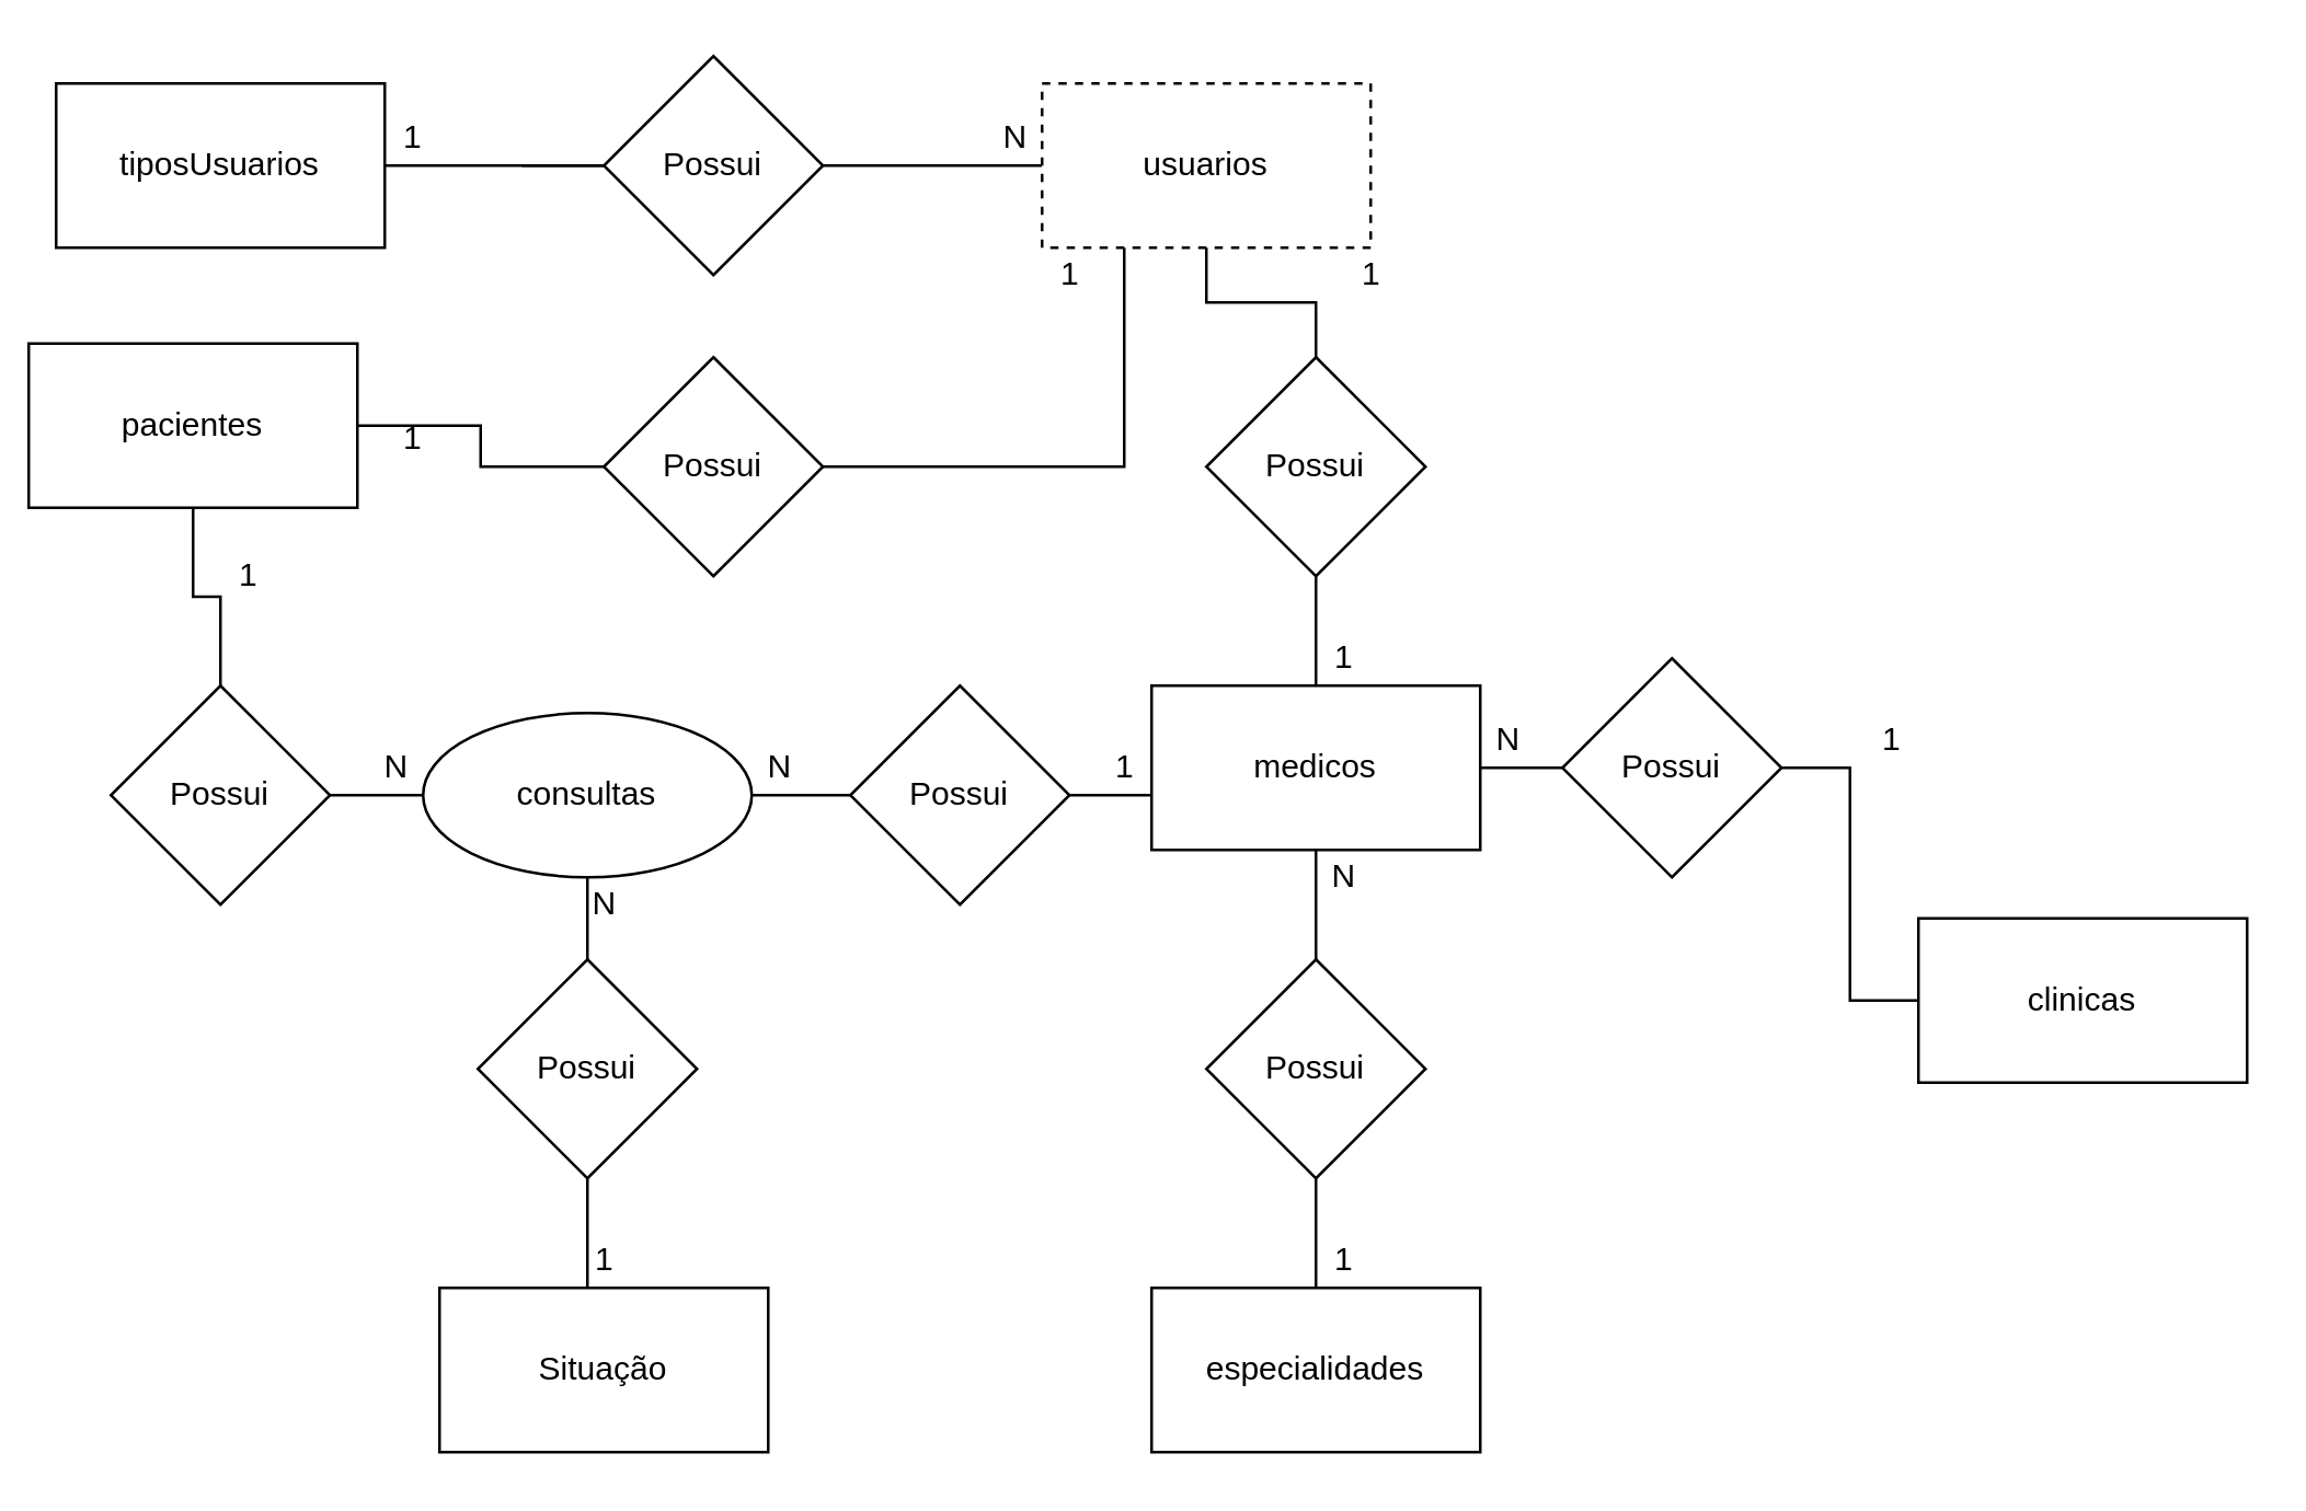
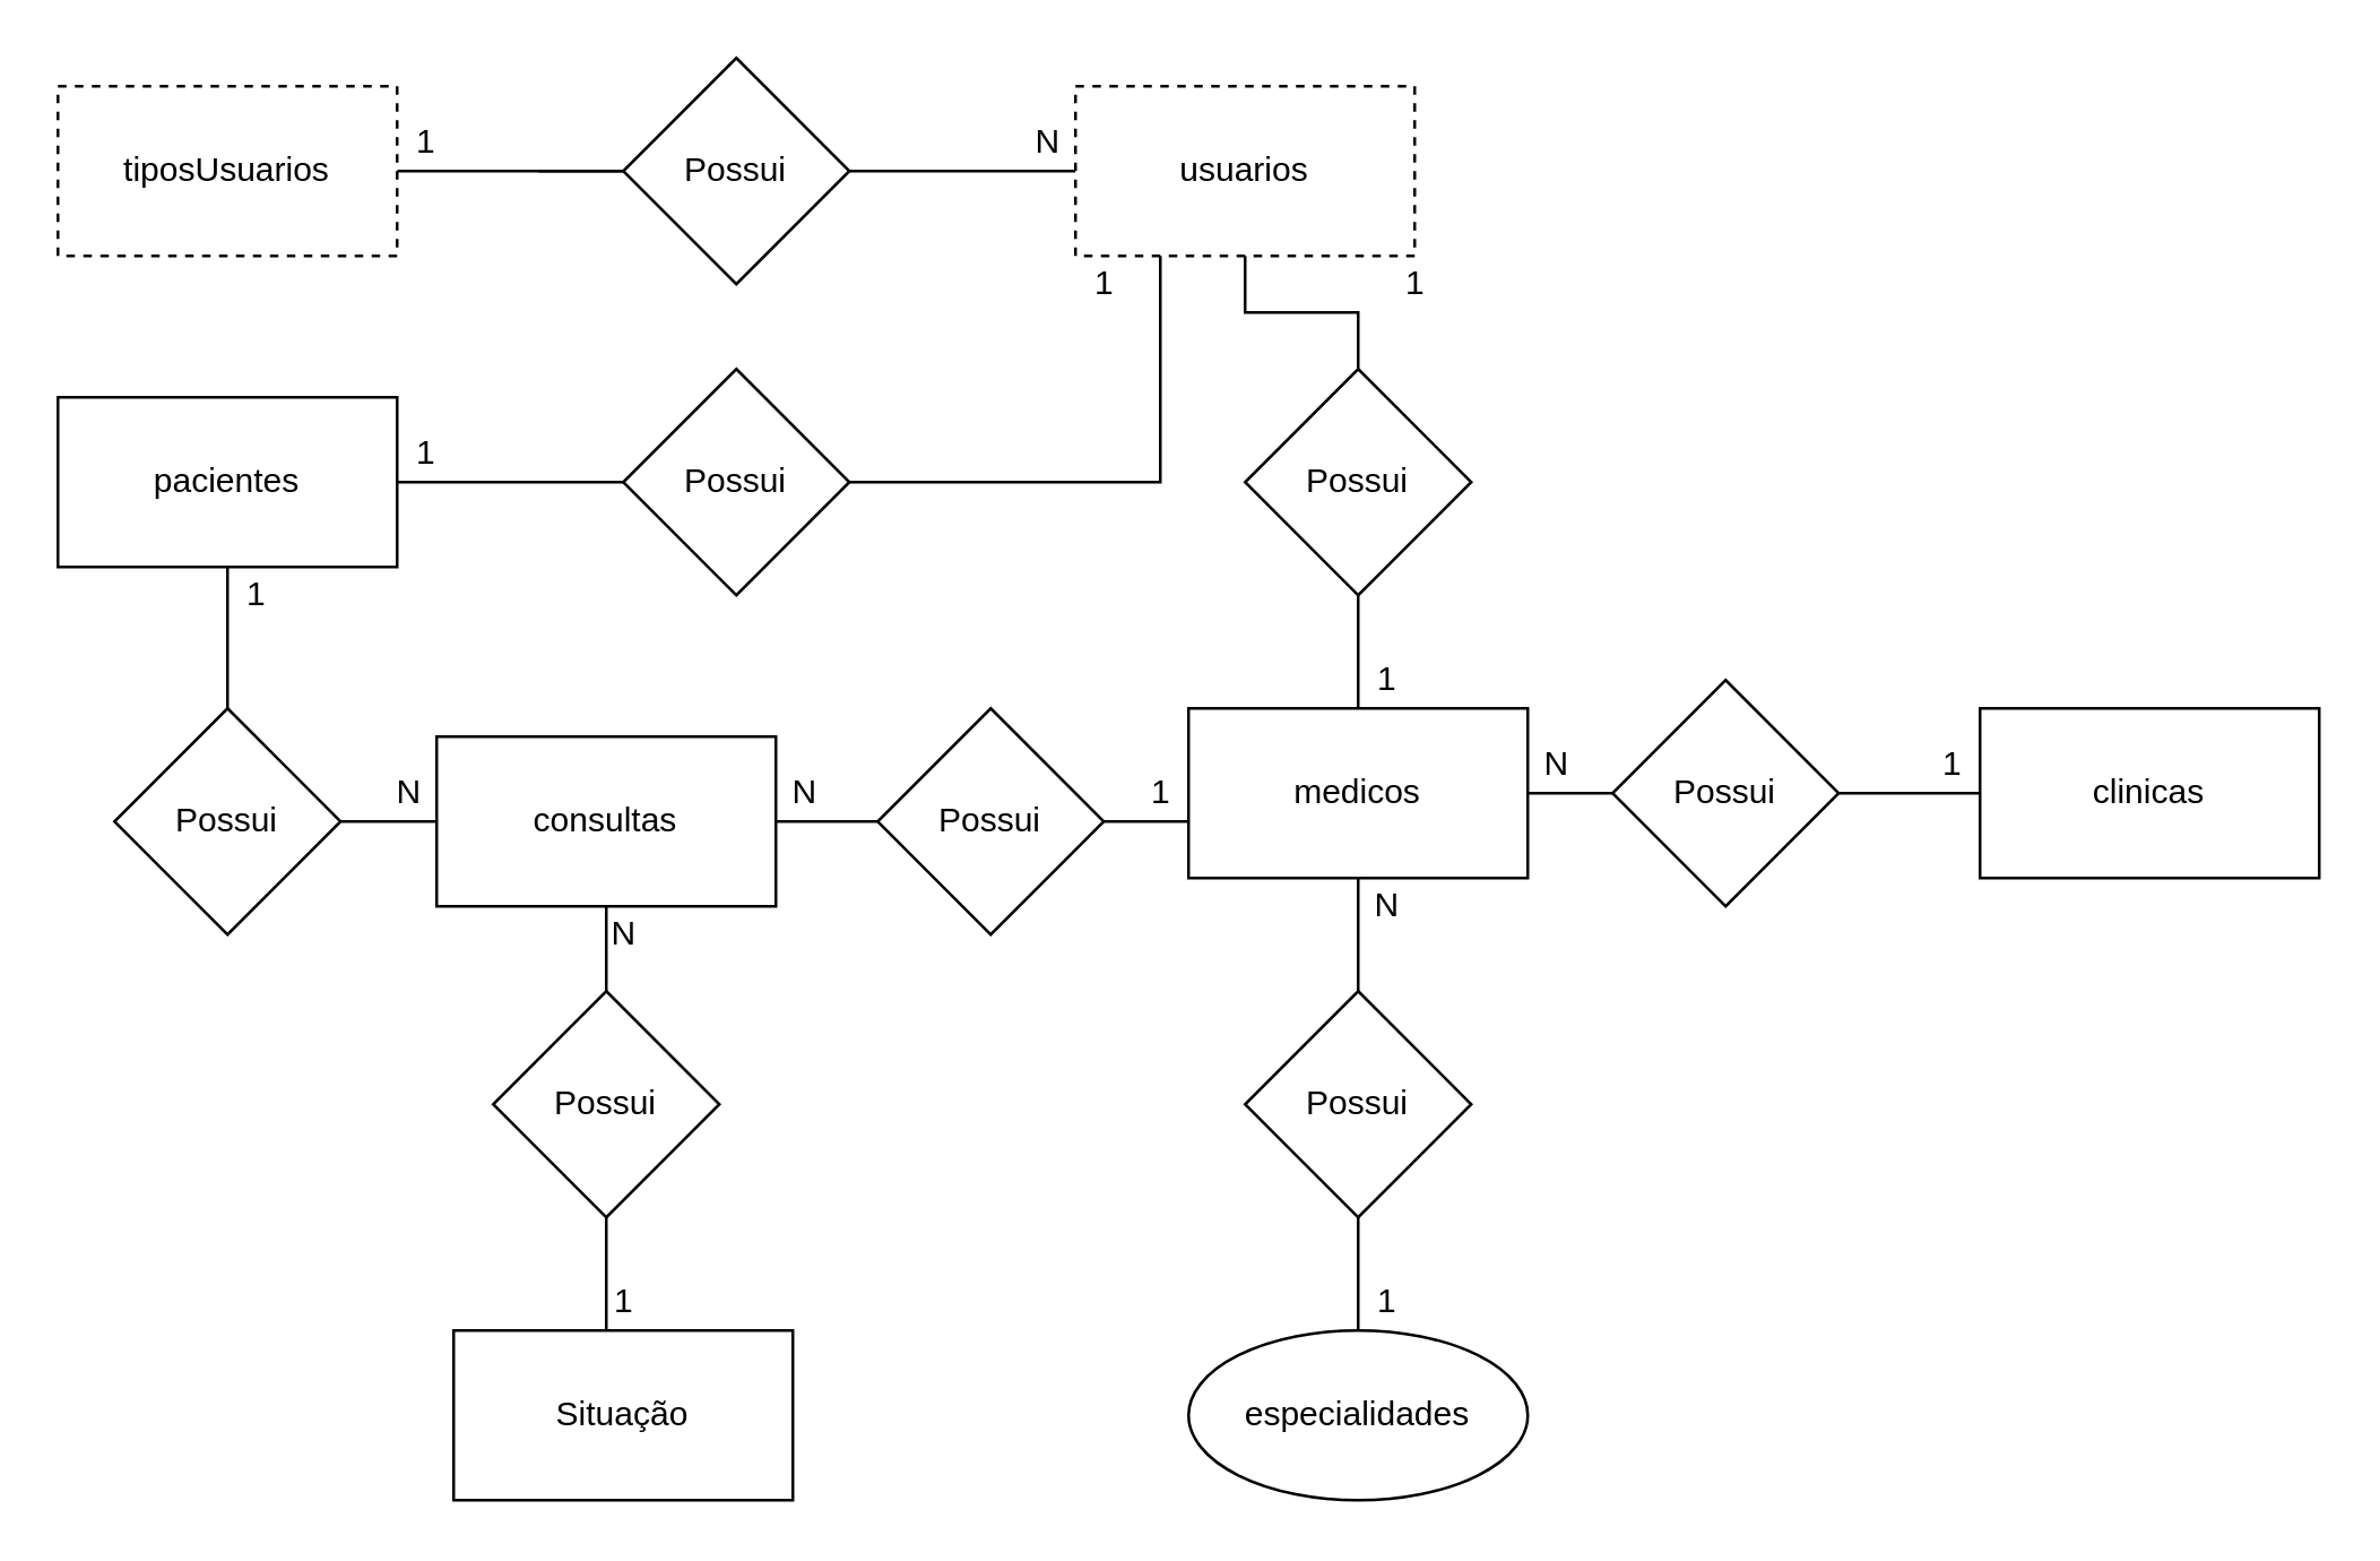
- <mxCell id="3" value="tiposUsuarios" style="whiteSpace=wrap;html=1;fontStyle=0" parent="1" vertex="1"><mxGeometry x="20" y="30" width="120" height="60" as="geometry" /></mxCell>
+ <mxCell id="3" value="tiposUsuarios" style="whiteSpace=wrap;html=1;fontStyle=0;dashed=1;" parent="1" vertex="1"><mxGeometry x="20" y="30" width="120" height="60" as="geometry" /></mxCell>
- <mxCell id="13" value="pacientes" style="whiteSpace=wrap;html=1;fontStyle=0" parent="1" vertex="1"><mxGeometry x="10" y="125" width="120" height="60" as="geometry" /></mxCell>
+ <mxCell id="13" value="pacientes" style="whiteSpace=wrap;html=1;fontStyle=0" parent="1" vertex="1"><mxGeometry x="20" y="140" width="120" height="60" as="geometry" /></mxCell>
- <mxCell id="11" value="consultas" style="ellipse;whiteSpace=wrap;html=1;fontStyle=0;" parent="1" vertex="1"><mxGeometry x="154" y="260" width="120" height="60" as="geometry" /></mxCell>
+ <mxCell id="11" value="consultas" style="whiteSpace=wrap;html=1;fontStyle=0" parent="1" vertex="1"><mxGeometry x="154" y="260" width="120" height="60" as="geometry" /></mxCell>
- <mxCell id="43" value="clinicas" style="whiteSpace=wrap;html=1;" parent="1" vertex="1"><mxGeometry x="700" y="335" width="120" height="60" as="geometry" /></mxCell>
+ <mxCell id="43" value="clinicas" style="whiteSpace=wrap;html=1;" parent="1" vertex="1"><mxGeometry x="700" y="250" width="120" height="60" as="geometry" /></mxCell>
- <mxCell id="7" value="especialidades" style="whiteSpace=wrap;html=1;fontStyle=0" parent="1" vertex="1"><mxGeometry x="420" y="470" width="120" height="60" as="geometry" /></mxCell>
+ <mxCell id="7" value="especialidades" style="ellipse;whiteSpace=wrap;html=1;fontStyle=0;" parent="1" vertex="1"><mxGeometry x="420" y="470" width="120" height="60" as="geometry" /></mxCell>
